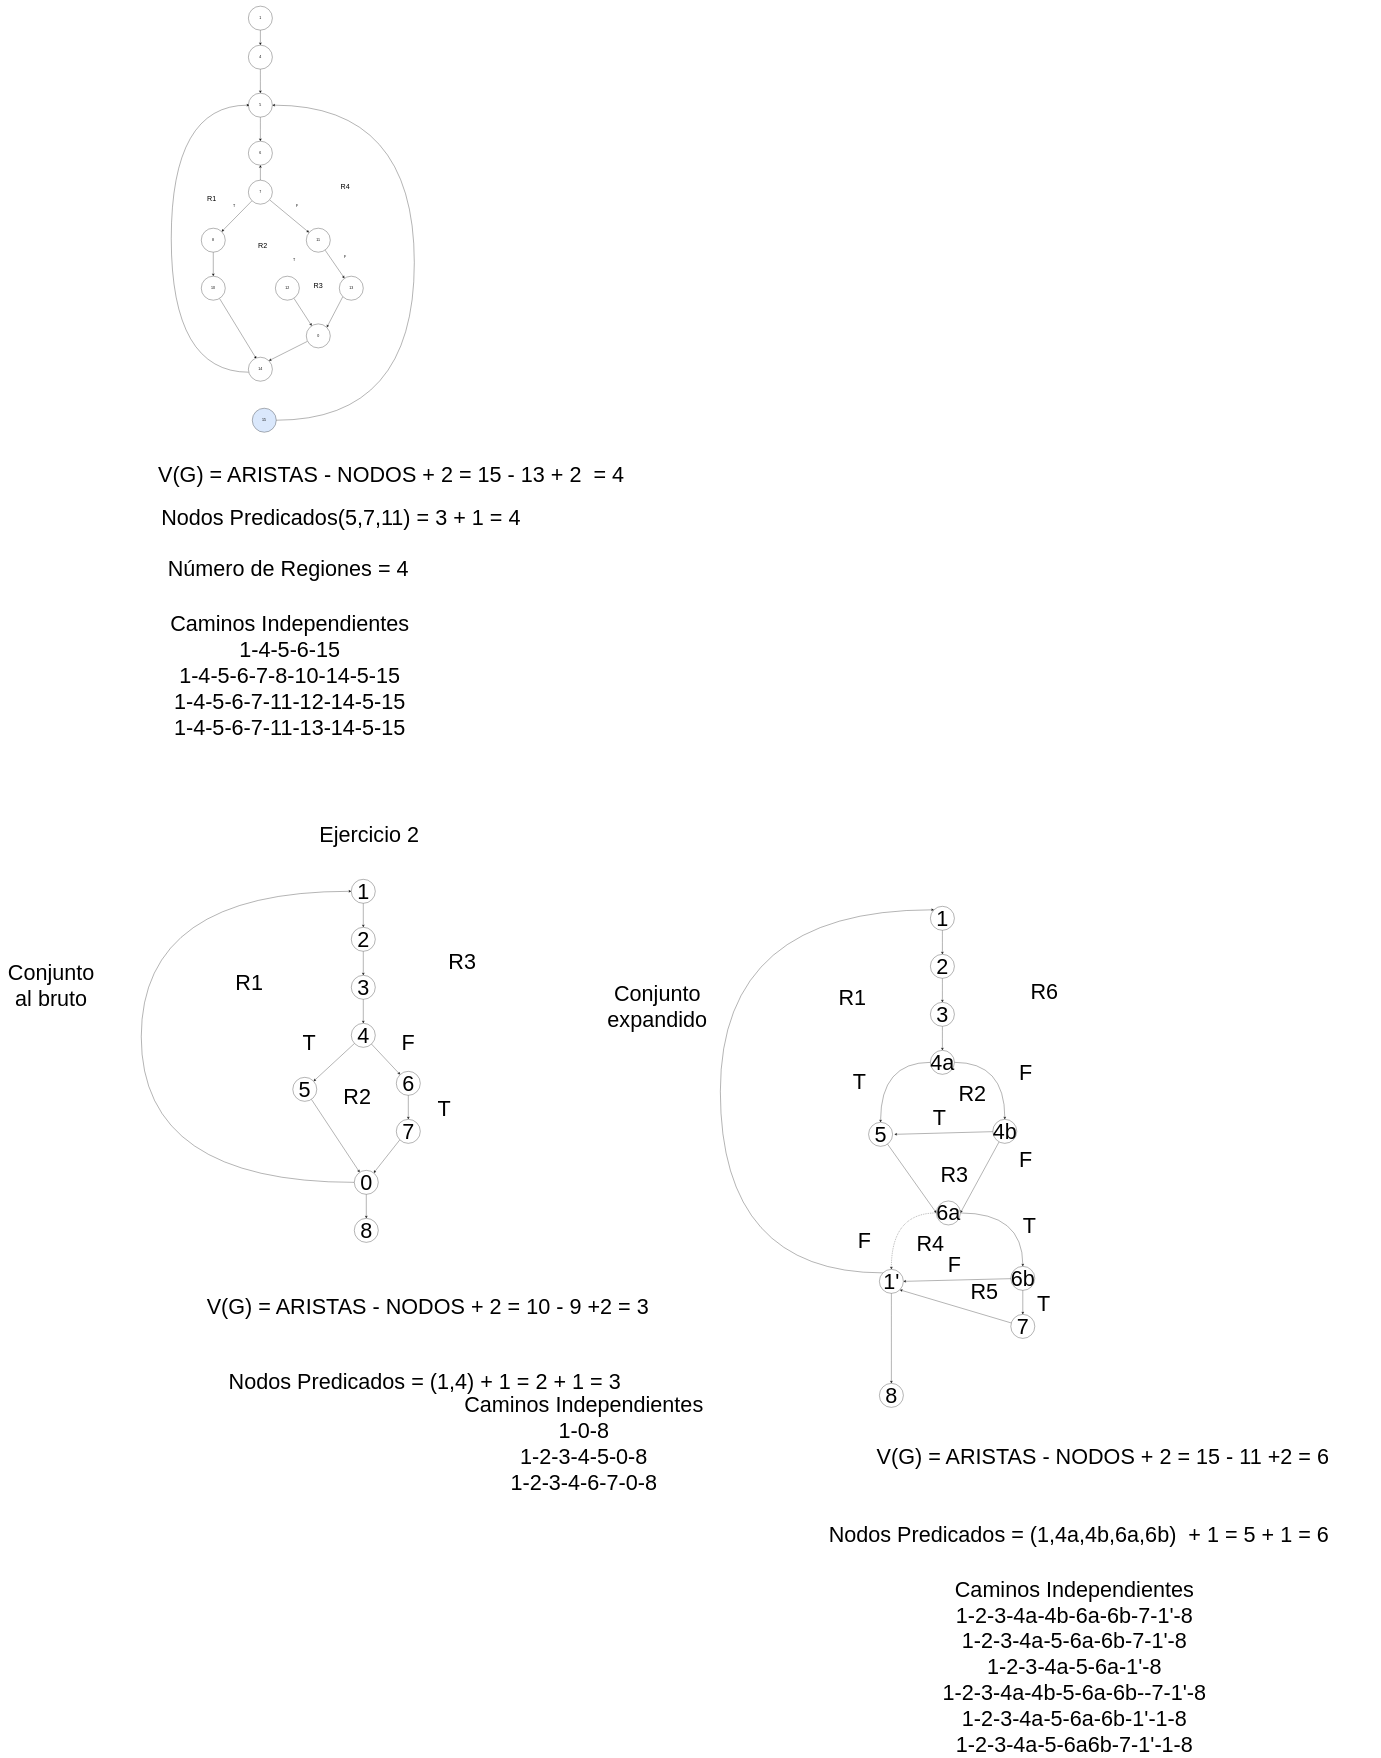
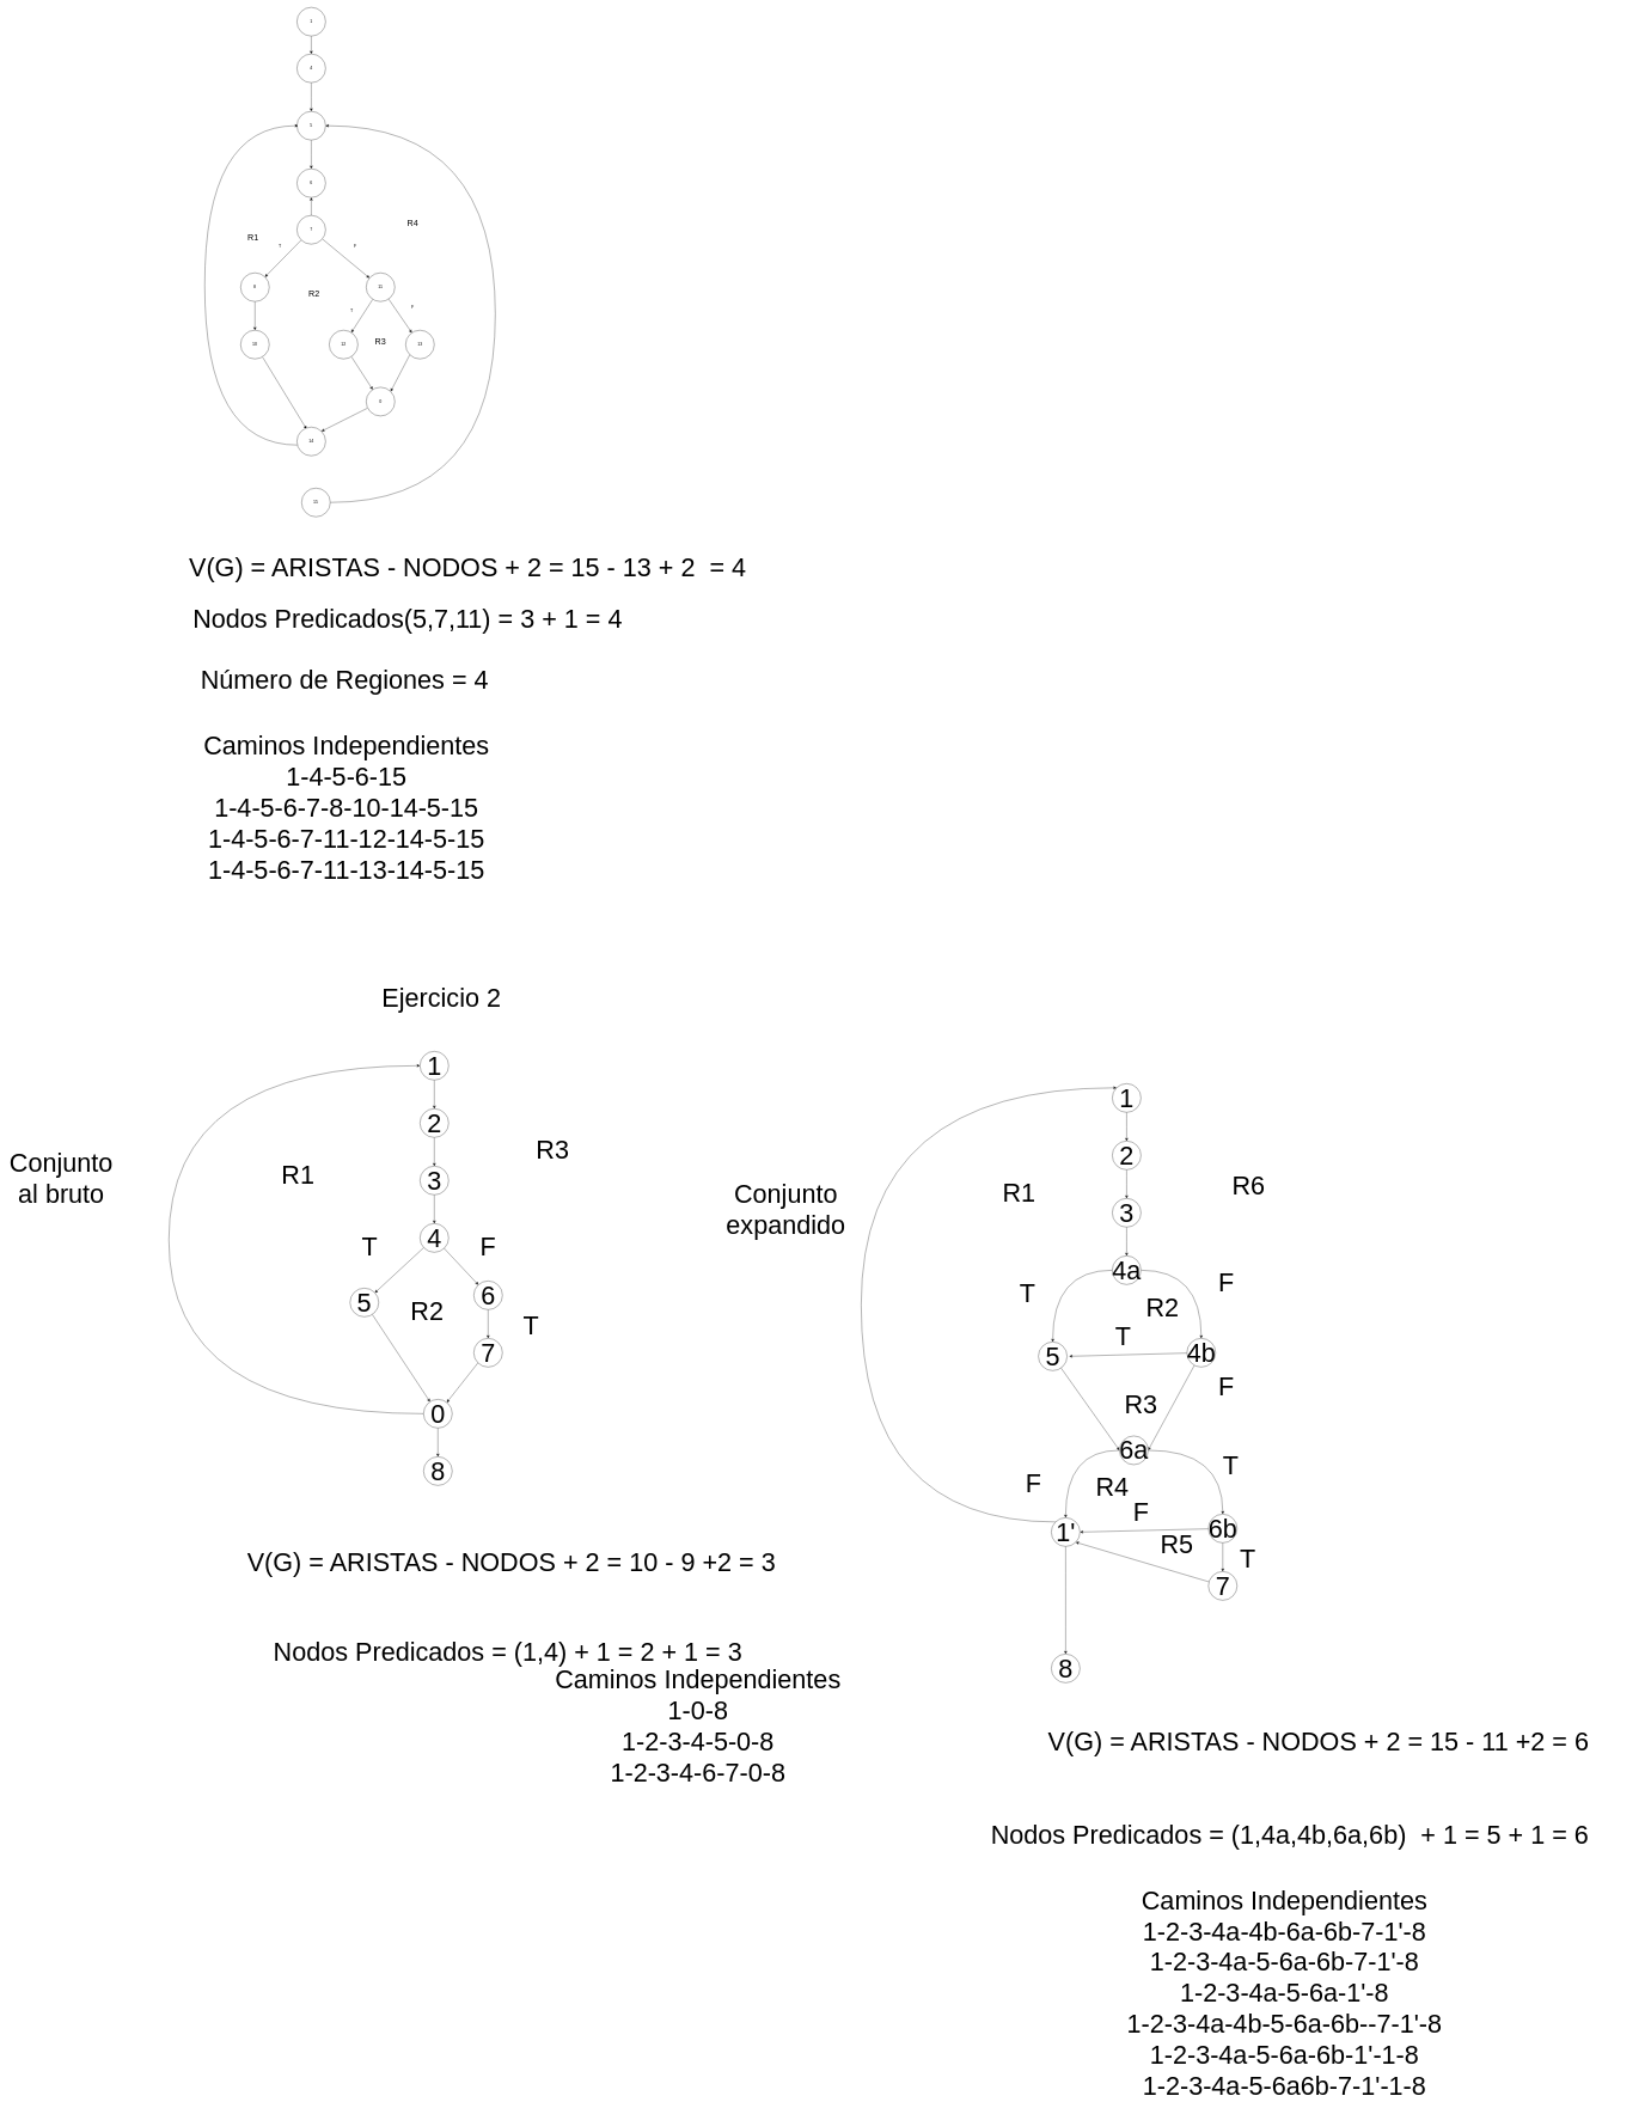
+ <mxCell id="15" value="" style="edgeStyle=none;rounded=0;orthogonalLoop=1;jettySize=auto;html=1;" edge="1" parent="1" source="17" target="21"><mxGeometry relative="1" as="geometry" /></mxCell>
- <mxCell id="29" value="15" style="ellipse;whiteSpace=wrap;html=1;aspect=fixed;fillColor=#dae8fc;" vertex="1" parent="1"><mxGeometry x="840" y="1360" width="80" height="80" as="geometry" /></mxCell>
+ <mxCell id="29" value="15" style="ellipse;whiteSpace=wrap;html=1;aspect=fixed;" vertex="1" parent="1"><mxGeometry x="840" y="1360" width="80" height="80" as="geometry" /></mxCell>
- <mxCell id="72" value="Conjunto expandido" style="text;html=1;strokeColor=none;fillColor=none;align=center;verticalAlign=middle;whiteSpace=wrap;rounded=0;fontSize=72;" vertex="1" parent="1"><mxGeometry x="1930" y="3250" width="520" height="210" as="geometry" /></mxCell>
+ <mxCell id="72" value="Conjunto expandido" style="text;html=1;strokeColor=none;fillColor=none;align=center;verticalAlign=middle;whiteSpace=wrap;rounded=0;fontSize=72;" vertex="1" parent="1"><mxGeometry x="1930" y="3265" width="520" height="210" as="geometry" /></mxCell>
- <mxCell id="91" value="" style="edgeStyle=orthogonalEdgeStyle;curved=1;rounded=0;orthogonalLoop=1;jettySize=auto;html=1;fontSize=72;dashed=1;" edge="1" parent="1" source="92" target="99"><mxGeometry relative="1" as="geometry" /></mxCell>
+ <mxCell id="91" value="" style="edgeStyle=orthogonalEdgeStyle;curved=1;rounded=0;orthogonalLoop=1;jettySize=auto;html=1;fontSize=72;" edge="1" parent="1" source="92" target="99"><mxGeometry relative="1" as="geometry" /></mxCell>
